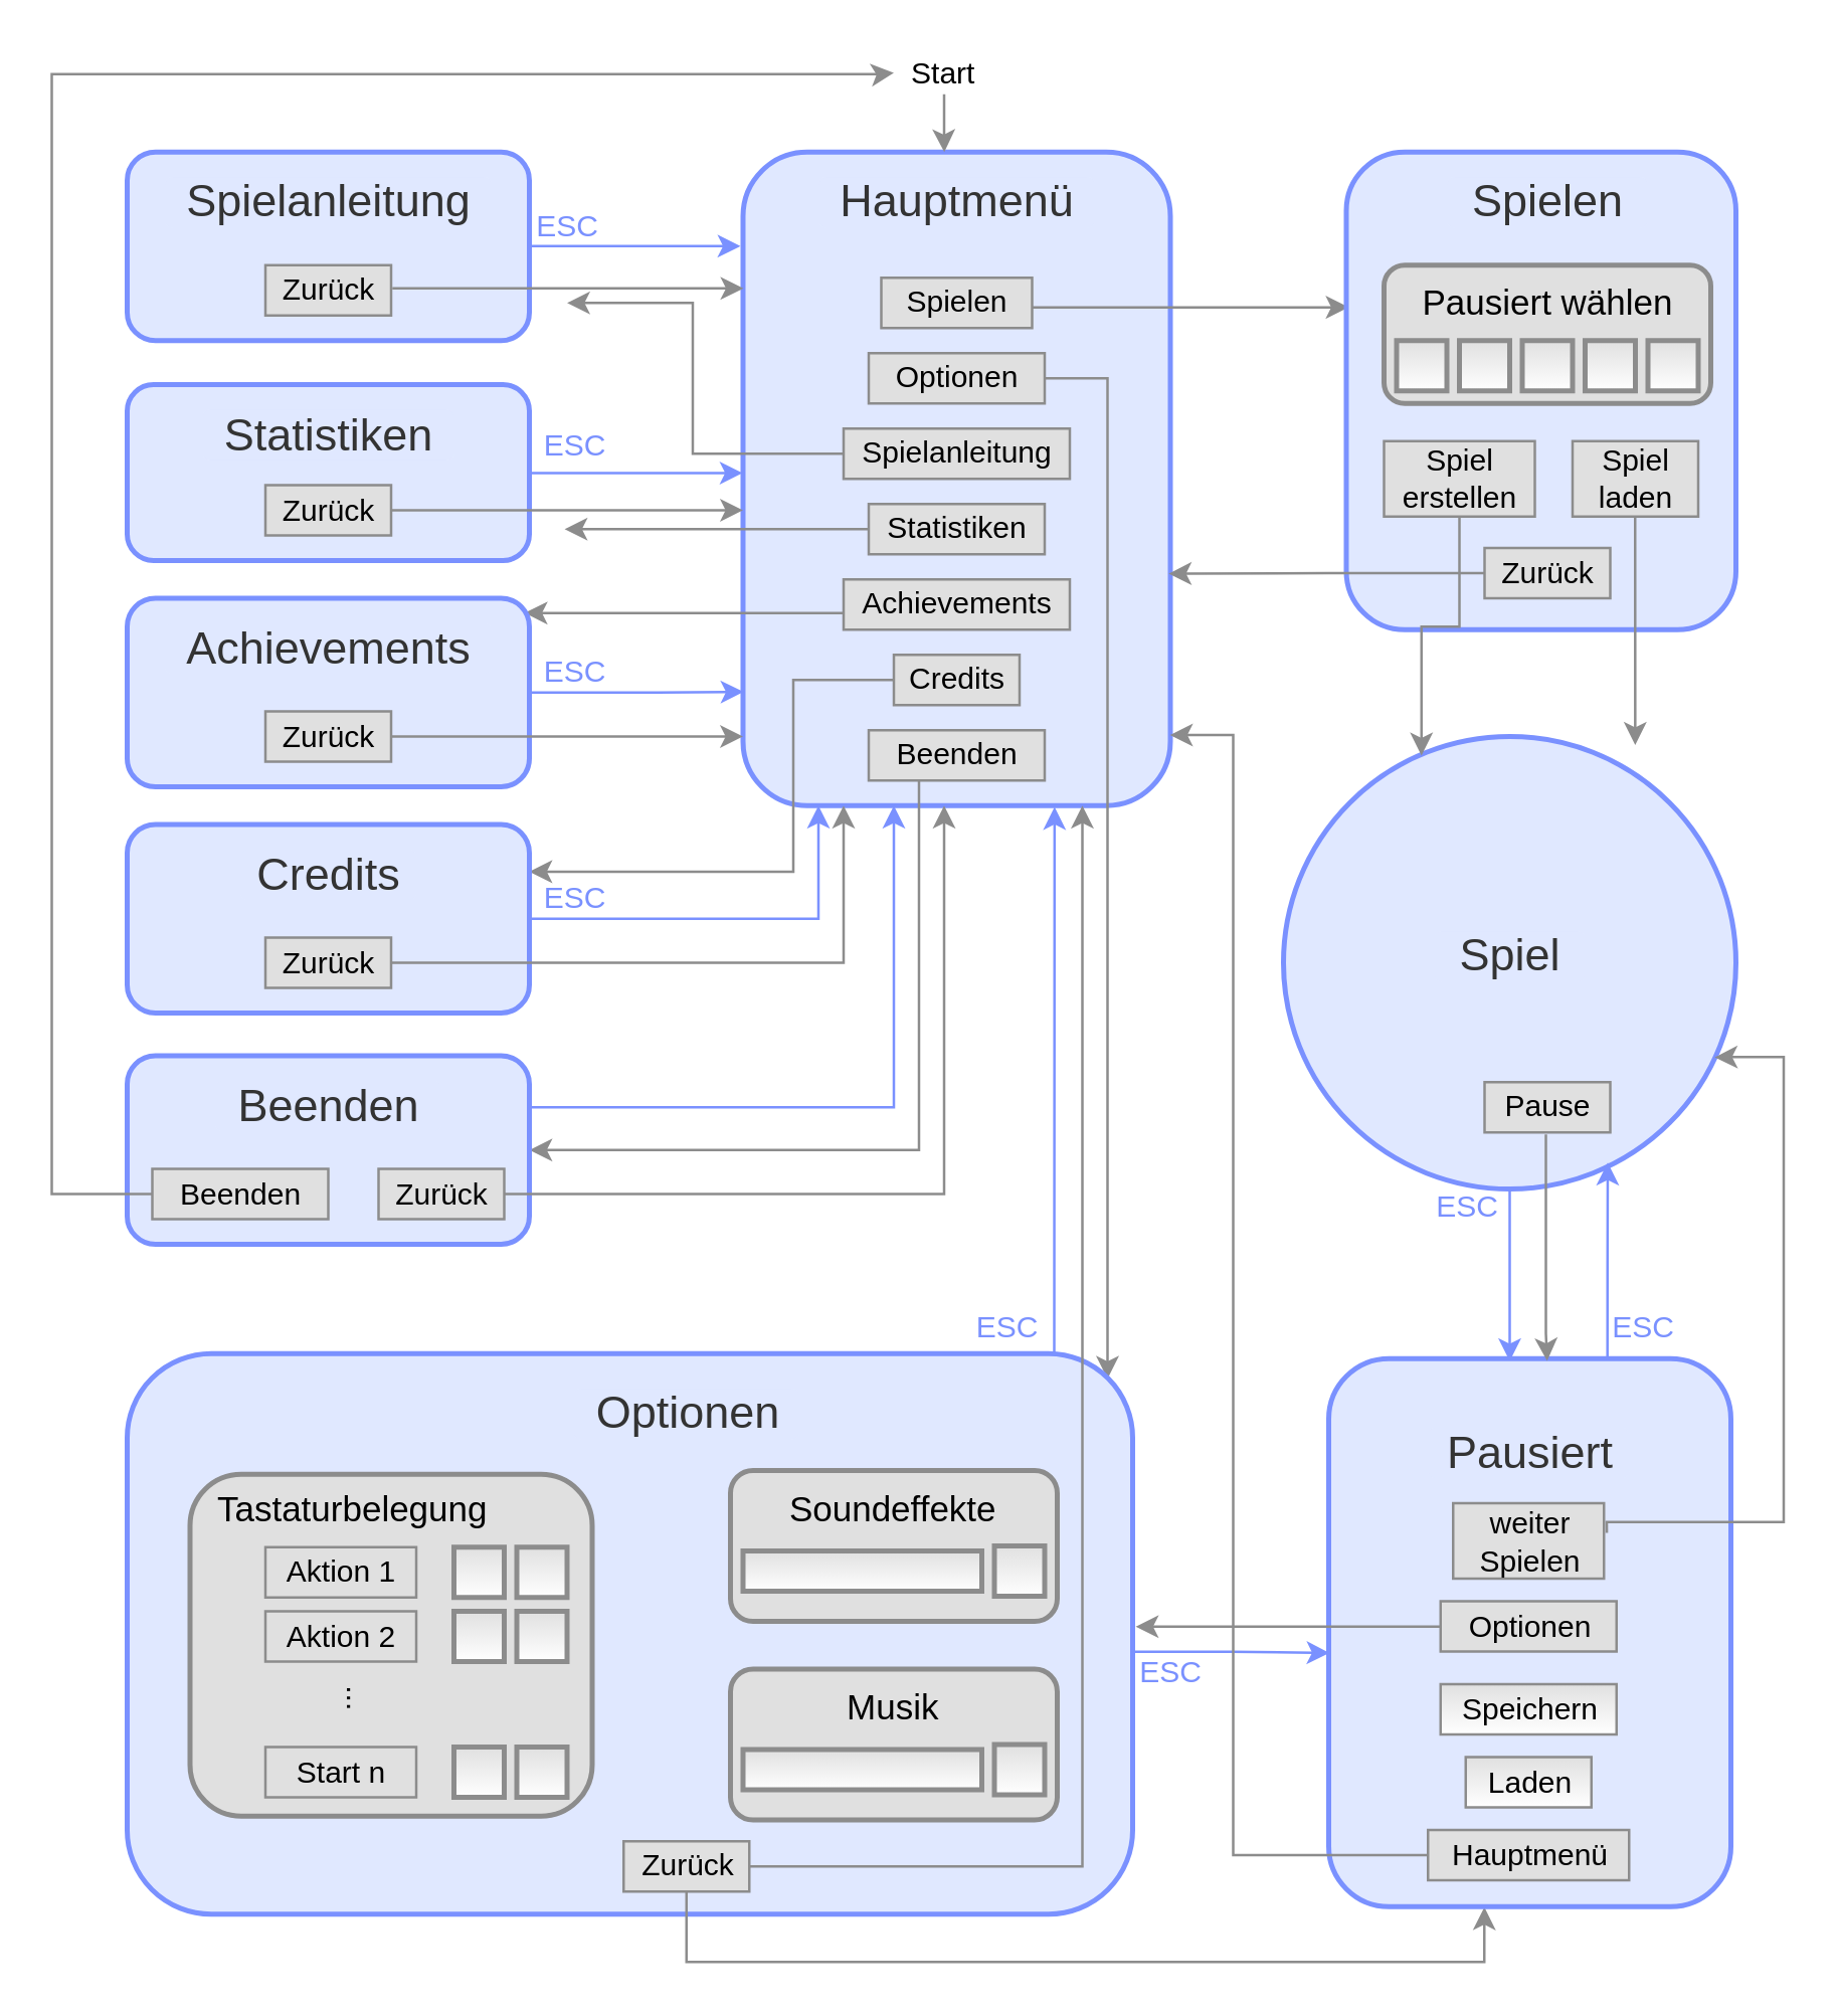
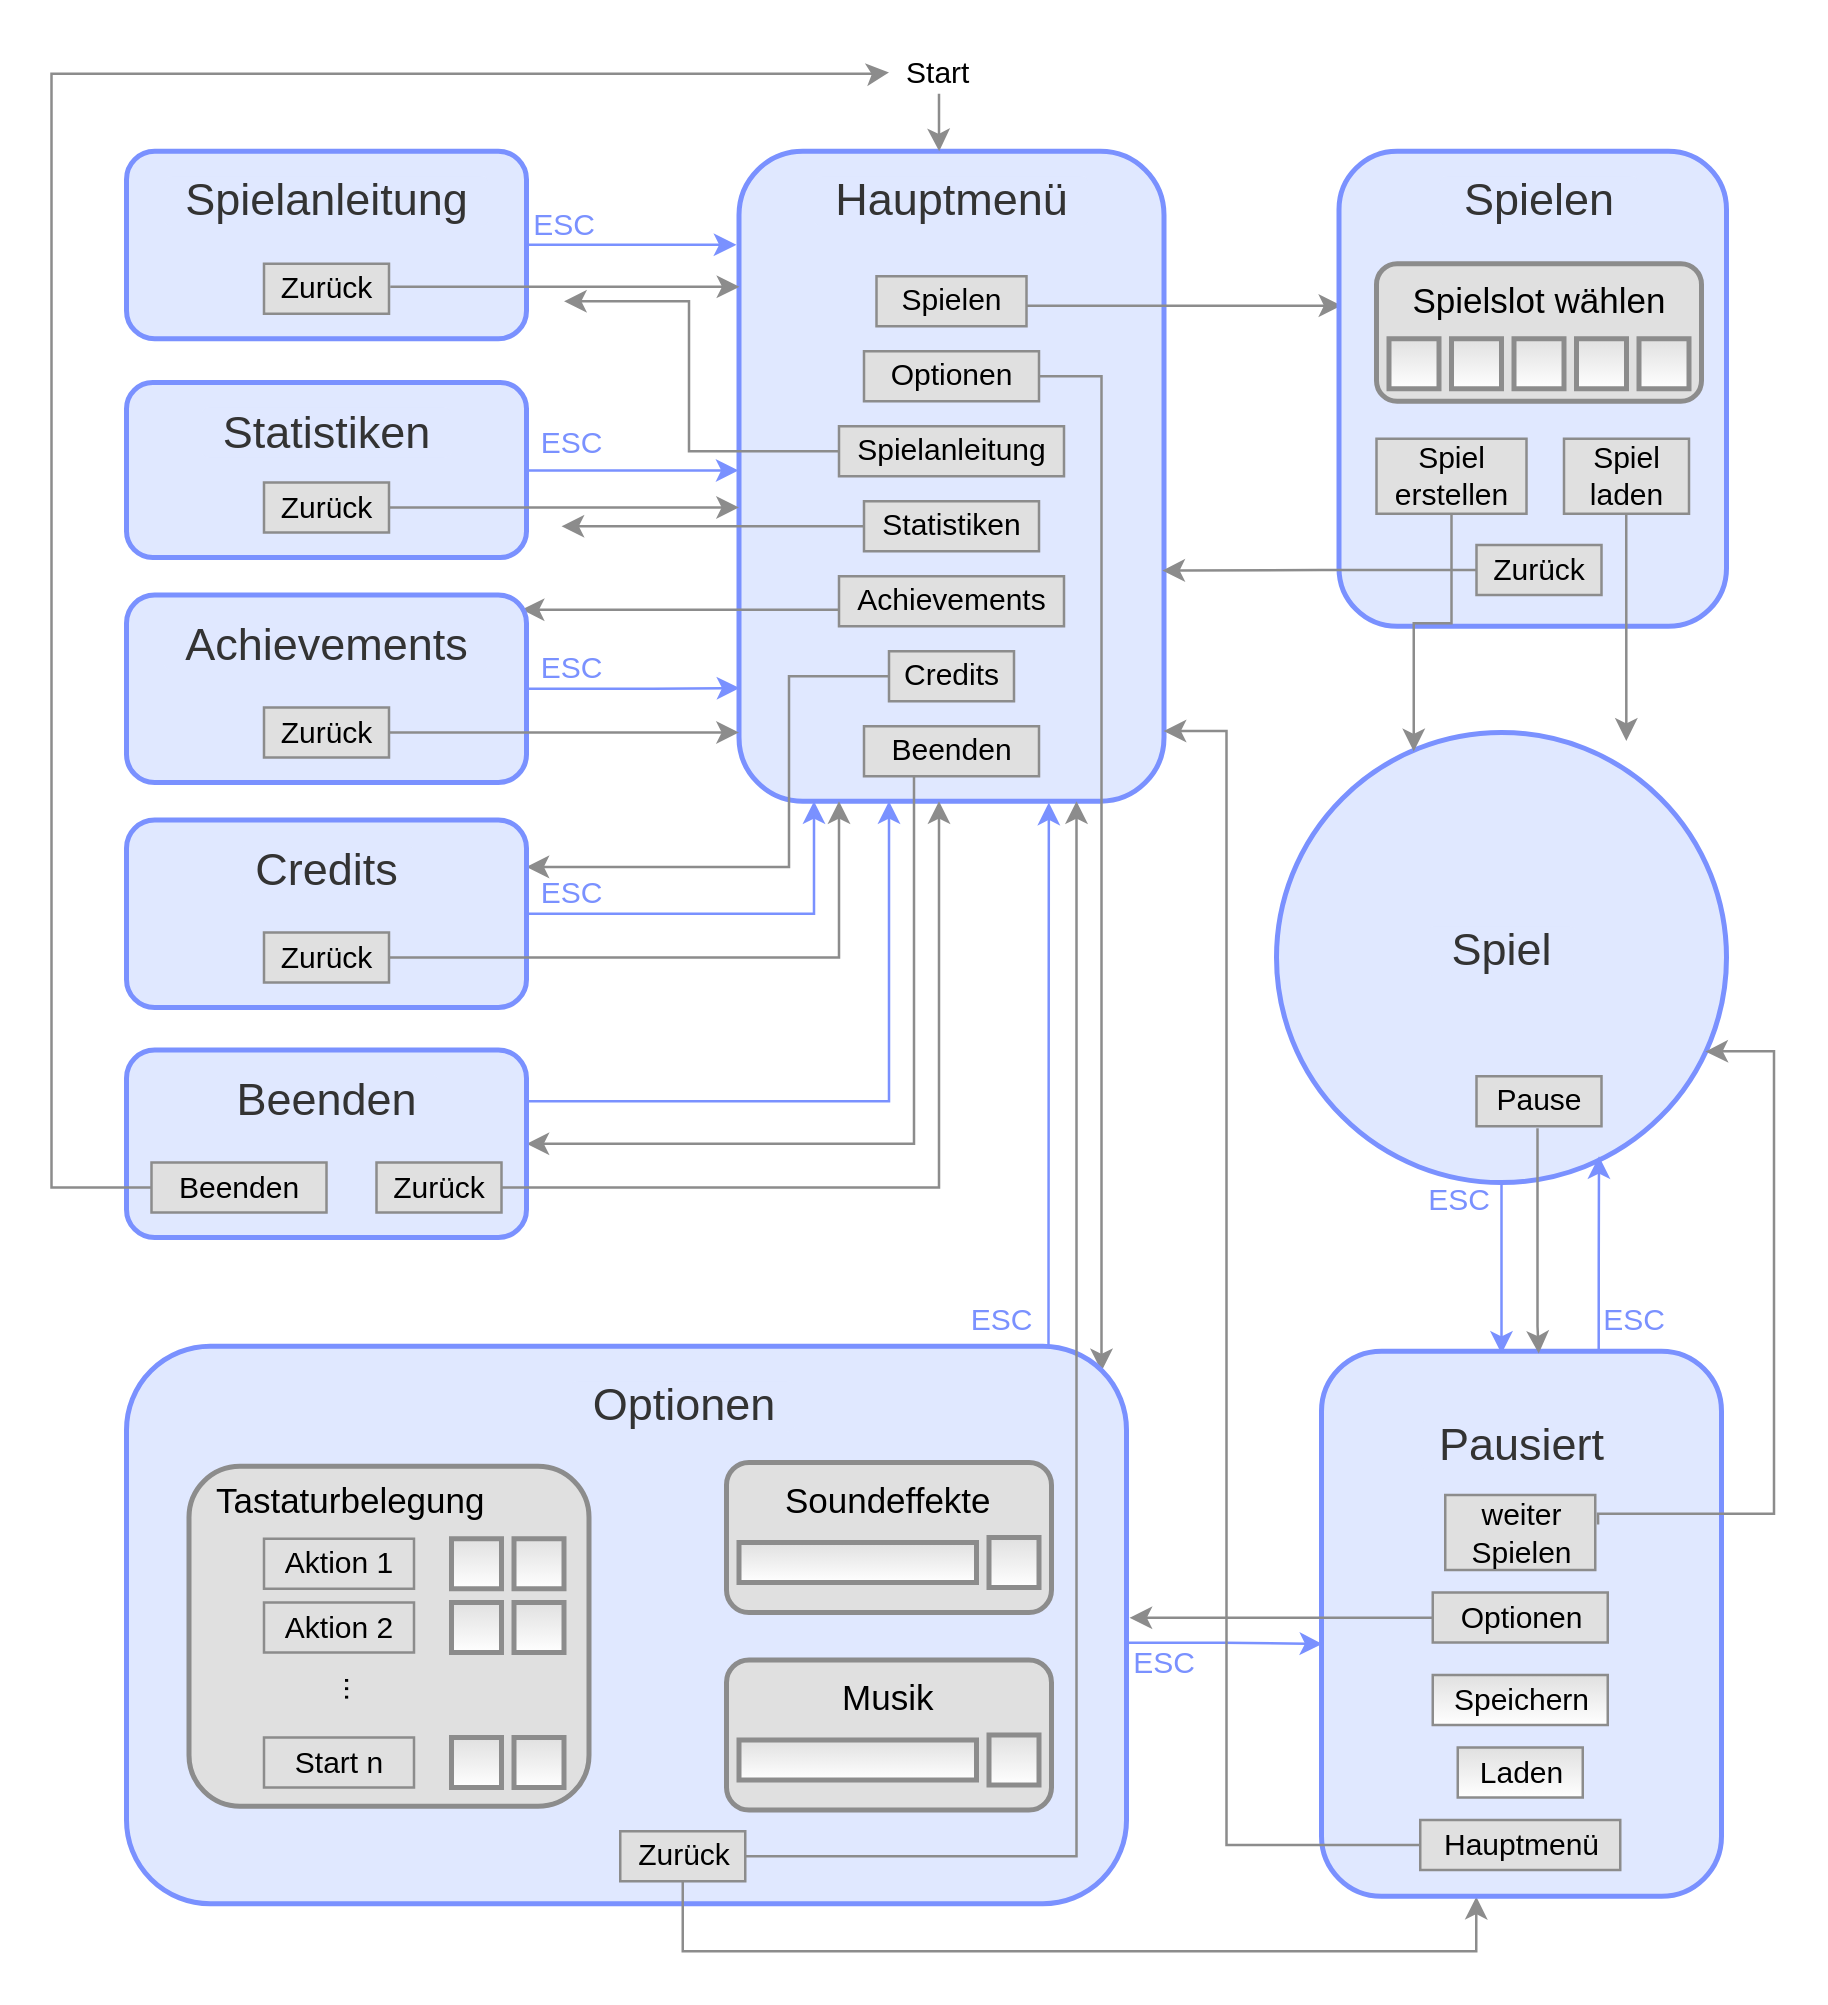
- <mxCell id="71" value="&lt;font style=&quot;font-size: 14px&quot;&gt;Pausiert wählen&lt;/font&gt;" style="text;html=1;strokeColor=none;fillColor=none;align=center;verticalAlign=middle;whiteSpace=wrap;rounded=0;shadow=0;glass=0;comic=0;" vertex="1" parent="1"><mxGeometry x="547.5" y="110" width="135" height="20" as="geometry" /></mxCell>
+ <mxCell id="71" value="&lt;font style=&quot;font-size: 14px&quot;&gt;Spielslot wählen&lt;/font&gt;" style="text;html=1;strokeColor=none;fillColor=none;align=center;verticalAlign=middle;whiteSpace=wrap;rounded=0;shadow=0;glass=0;comic=0;" vertex="1" parent="1"><mxGeometry x="547.5" y="110" width="135" height="20" as="geometry" /></mxCell>
